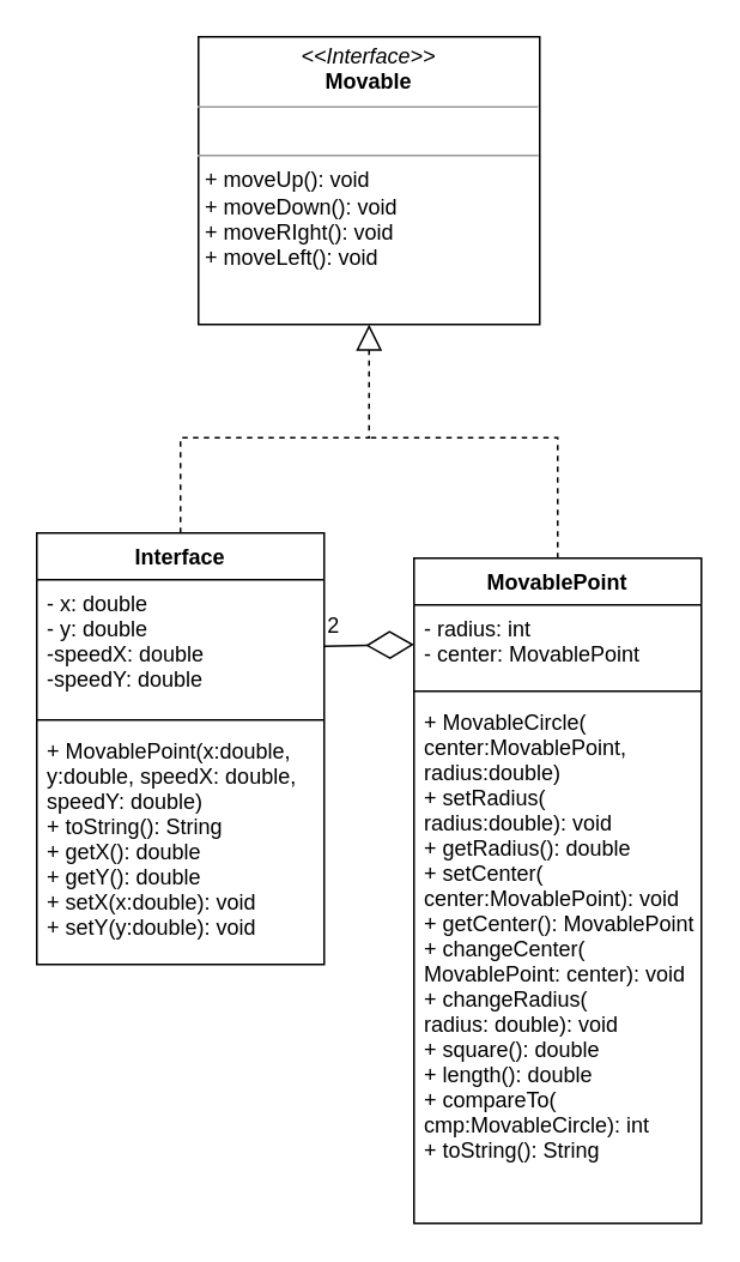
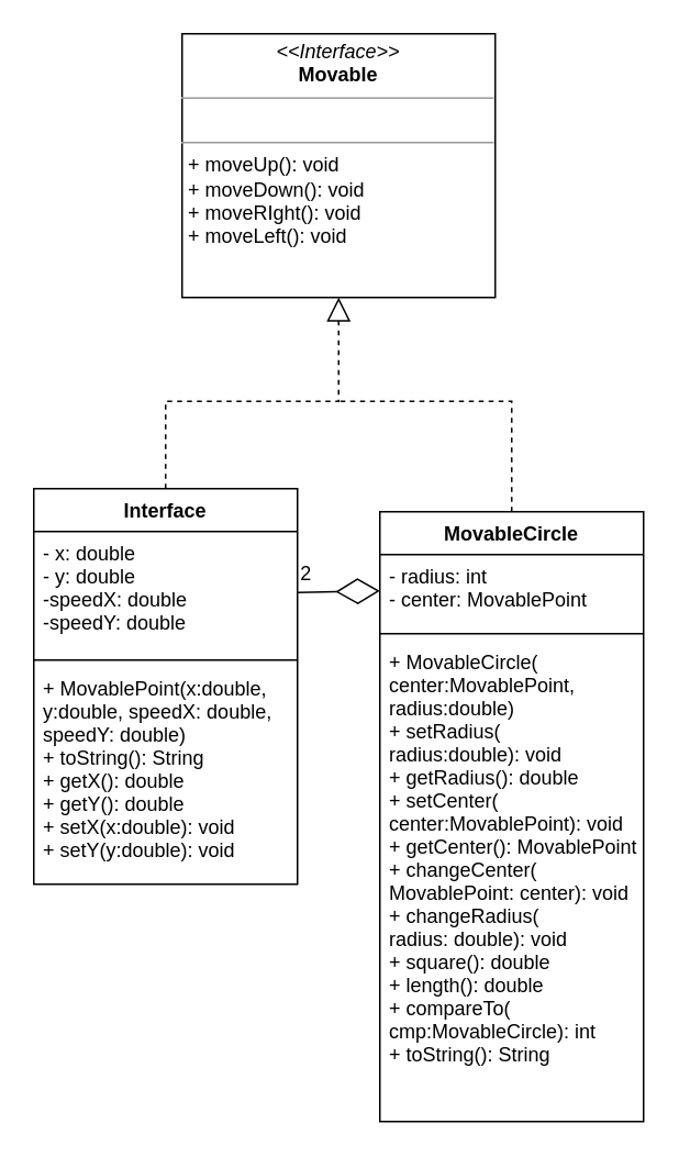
- <mxCell id="9" value="MovablePoint&#10;" style="swimlane;fontStyle=1;align=center;verticalAlign=top;childLayout=stackLayout;horizontal=1;startSize=26;horizontalStack=0;resizeParent=1;resizeParentMax=0;resizeLast=0;collapsible=1;marginBottom=0;" vertex="1" parent="1"><mxGeometry x="230" y="310" width="160" height="370" as="geometry" /></mxCell>
+ <mxCell id="9" value="MovableCircle&#10;" style="swimlane;fontStyle=1;align=center;verticalAlign=top;childLayout=stackLayout;horizontal=1;startSize=26;horizontalStack=0;resizeParent=1;resizeParentMax=0;resizeLast=0;collapsible=1;marginBottom=0;" vertex="1" parent="1"><mxGeometry x="230" y="310" width="160" height="370" as="geometry" /></mxCell>
